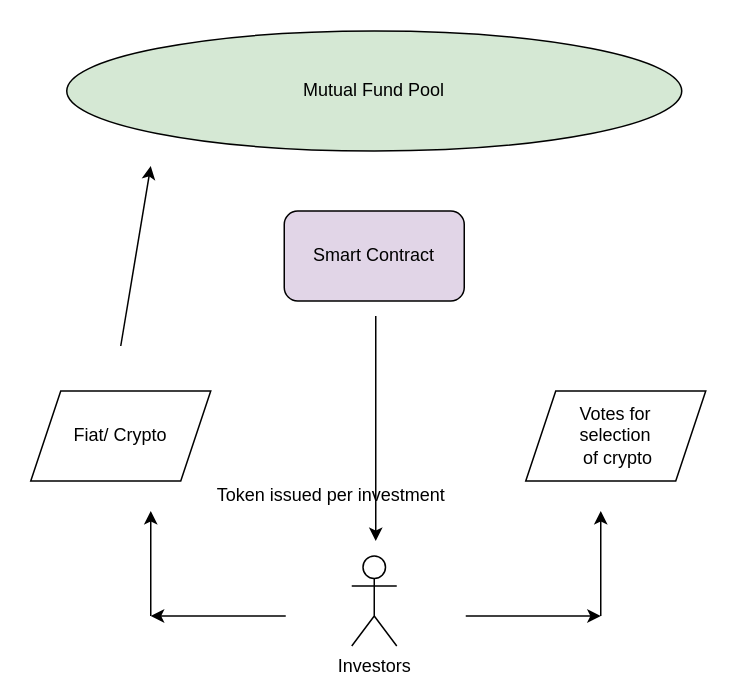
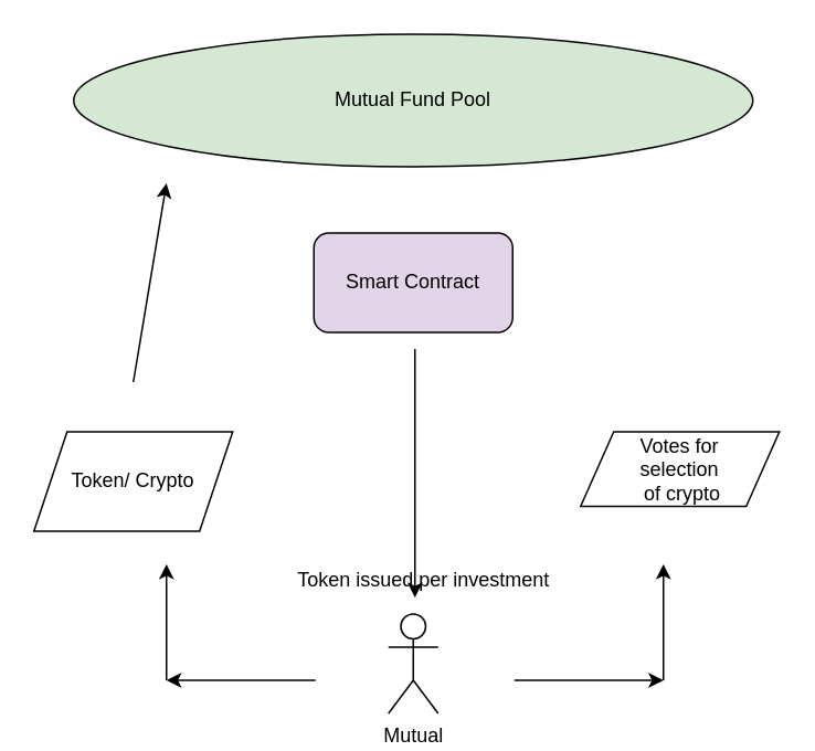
- <mxCell id="7" value="Fiat/ Crypto" style="shape=parallelogram;perimeter=parallelogramPerimeter;whiteSpace=wrap;html=1;fixedSize=1;" vertex="1" parent="1"><mxGeometry x="20" y="260" width="120" height="60" as="geometry" /></mxCell>
+ <mxCell id="7" value="Token/ Crypto" style="shape=parallelogram;perimeter=parallelogramPerimeter;whiteSpace=wrap;html=1;fixedSize=1;" vertex="1" parent="1"><mxGeometry x="20" y="260" width="120" height="60" as="geometry" /></mxCell>
- <mxCell id="12" value="Votes for &lt;br&gt;selection&lt;br&gt;&amp;nbsp;of crypto" style="shape=parallelogram;perimeter=parallelogramPerimeter;whiteSpace=wrap;html=1;fixedSize=1;" vertex="1" parent="1"><mxGeometry x="350" y="260" width="120" height="60" as="geometry" /></mxCell>
+ <mxCell id="12" value="Votes for &lt;br&gt;selection&lt;br&gt;&amp;nbsp;of crypto" style="shape=parallelogram;perimeter=parallelogramPerimeter;whiteSpace=wrap;html=1;fixedSize=1;" vertex="1" parent="1"><mxGeometry x="350" y="260" width="120" height="45" as="geometry" /></mxCell>
- <mxCell id="14" value="Token issued per investment" style="text;html=1;align=center;verticalAlign=middle;resizable=0;points=[];autosize=1;" vertex="1" parent="1"><mxGeometry x="135" y="320" width="170" height="20" as="geometry" /></mxCell>
+ <mxCell id="14" value="Token issued per investment" style="text;html=1;align=center;verticalAlign=middle;resizable=0;points=[];autosize=1;" vertex="1" parent="1"><mxGeometry x="170" y="340" width="170" height="20" as="geometry" /></mxCell>
- <mxCell id="2" value="Investors" style="shape=umlActor;verticalLabelPosition=bottom;verticalAlign=top;html=1;outlineConnect=0;" vertex="1" parent="1"><mxGeometry x="234" y="370" width="30" height="60" as="geometry" /></mxCell>
+ <mxCell id="2" value="Mutual" style="shape=umlActor;verticalLabelPosition=bottom;verticalAlign=top;html=1;outlineConnect=0;" vertex="1" parent="1"><mxGeometry x="234" y="370" width="30" height="60" as="geometry" /></mxCell>
